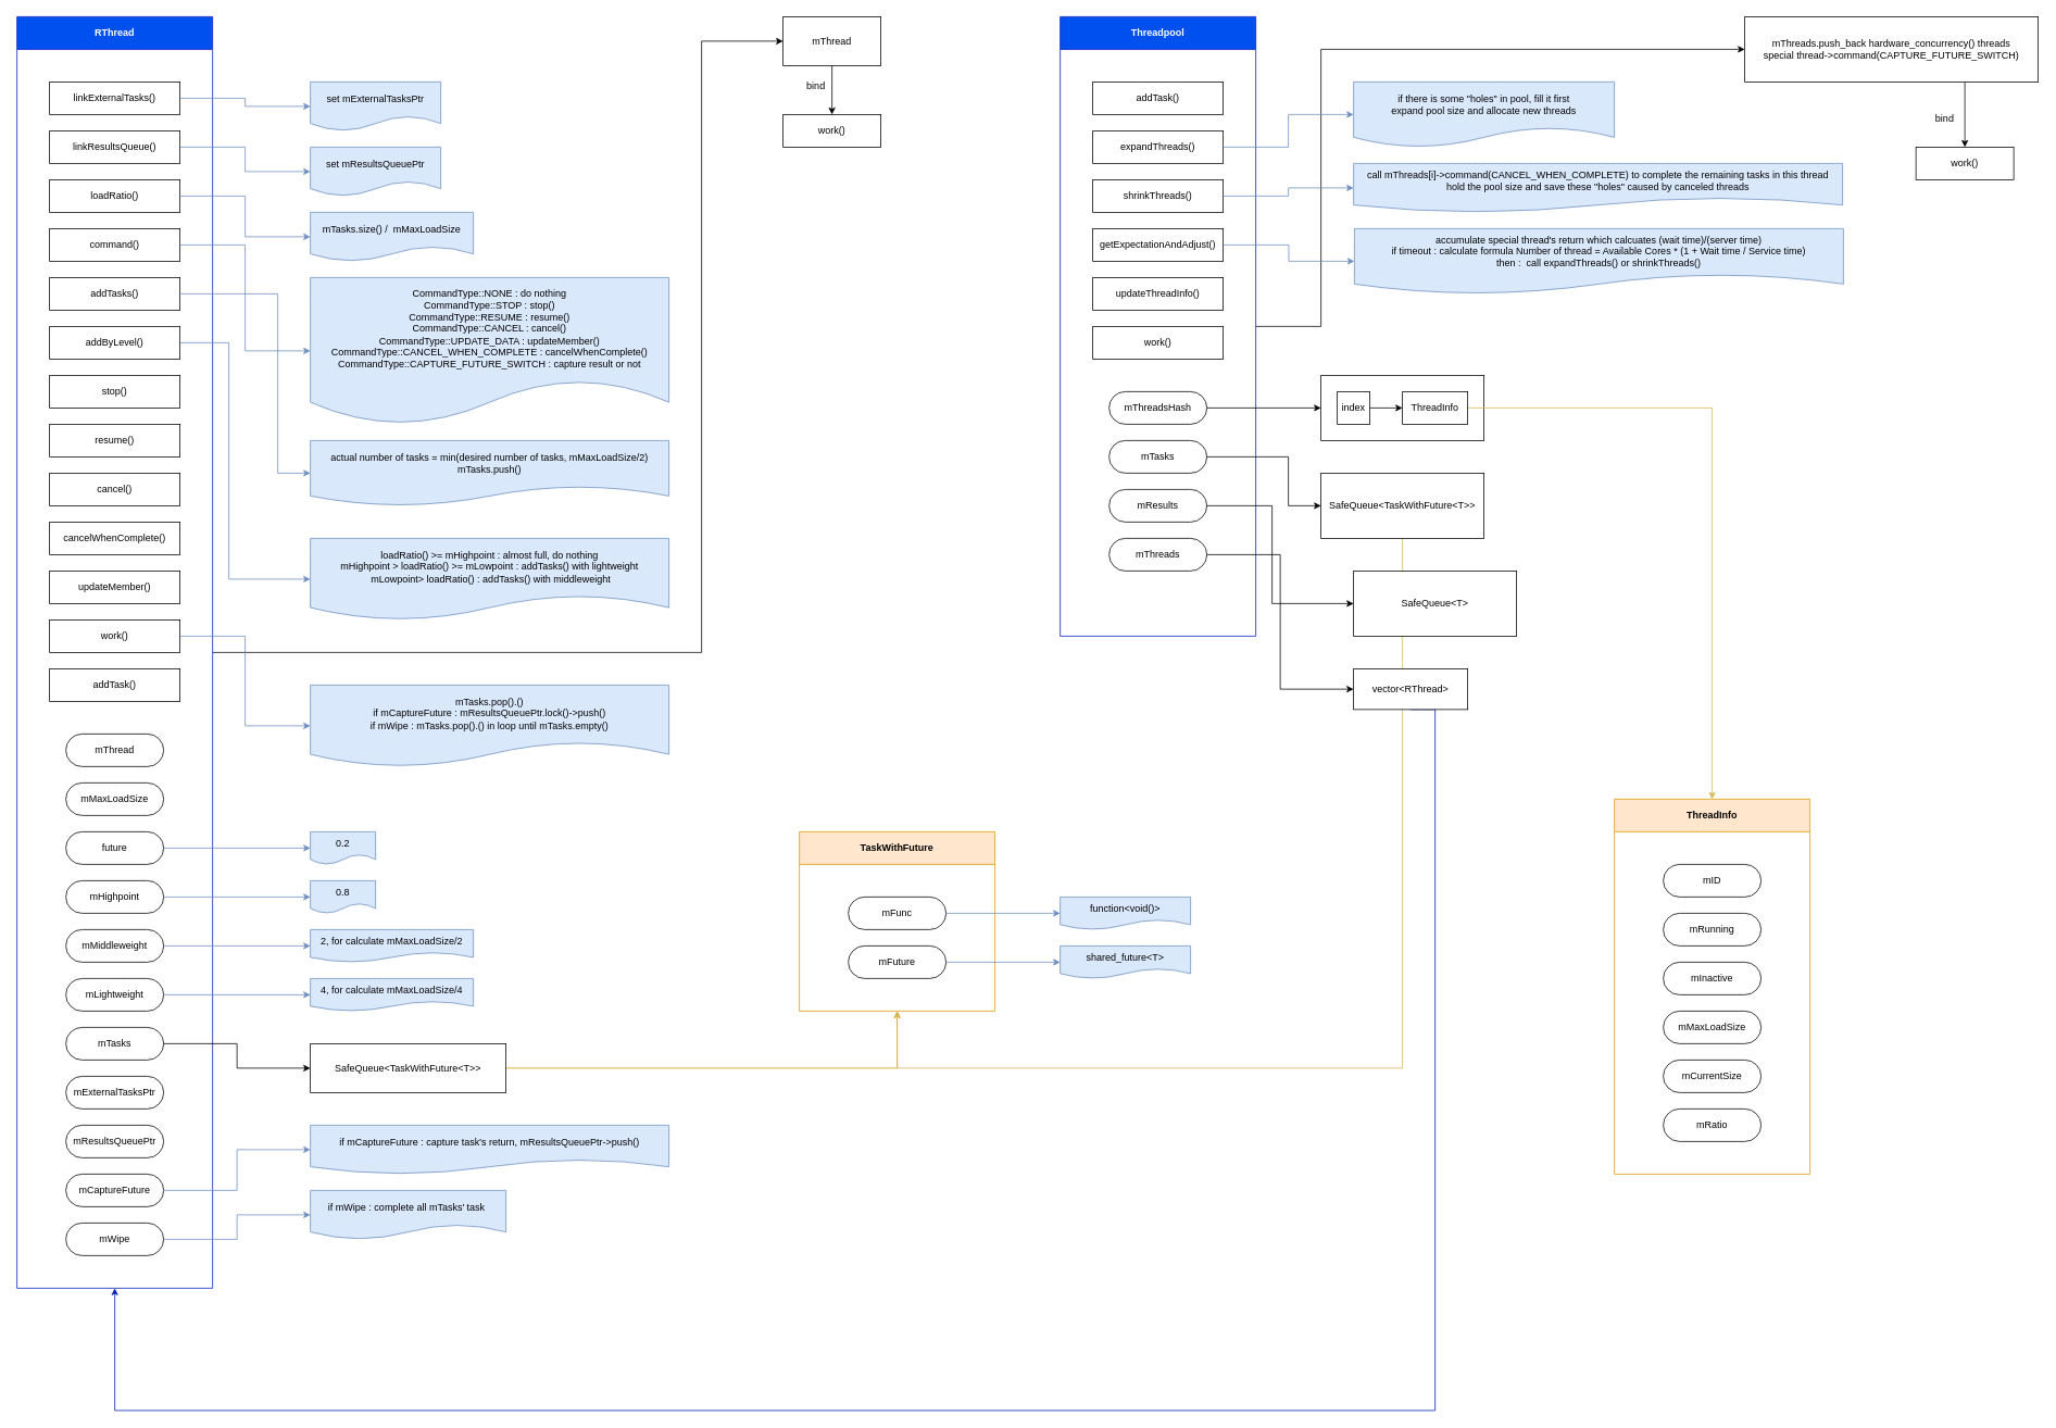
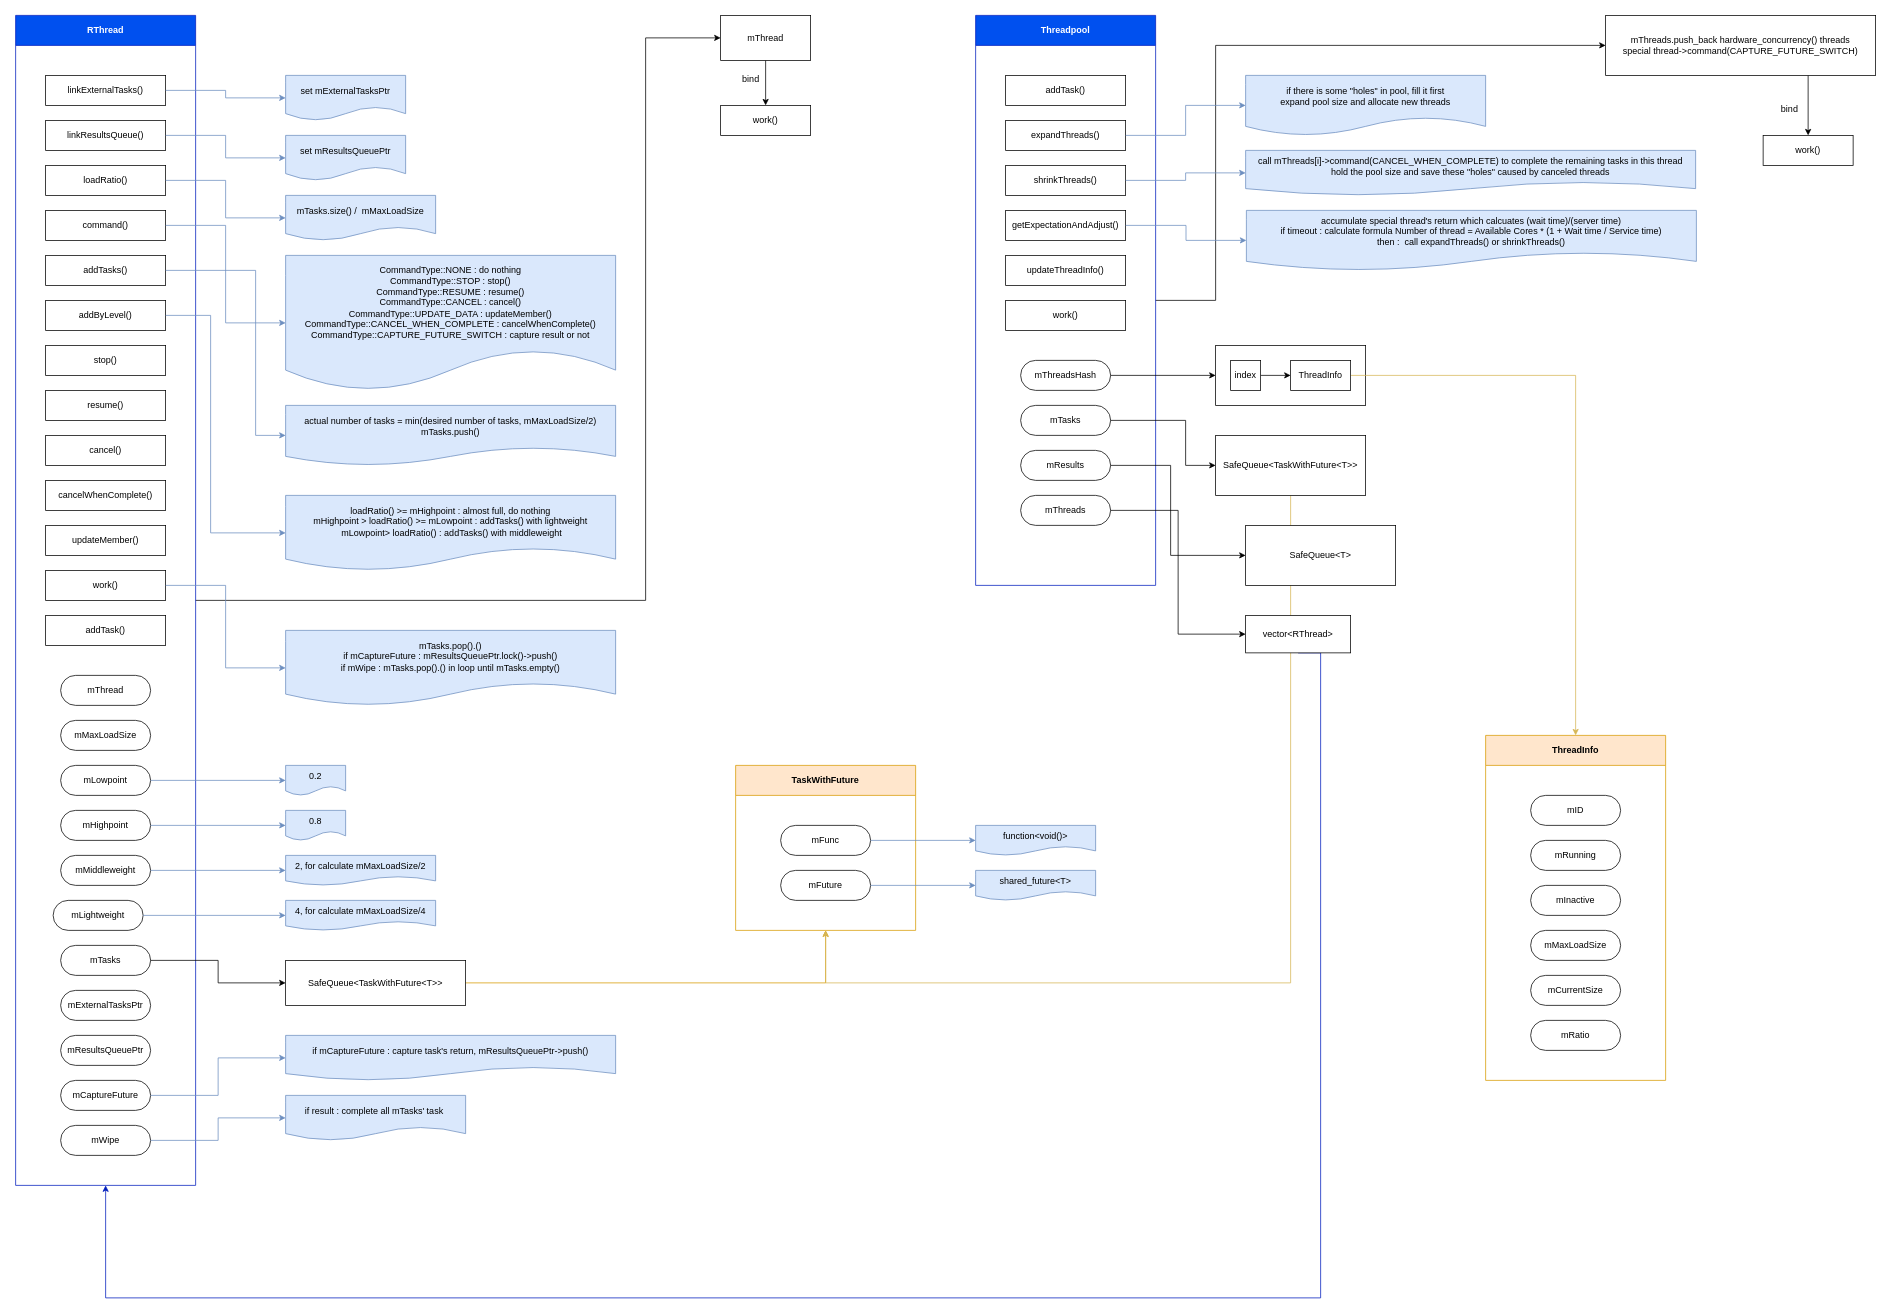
- <mxCell id="12" value="future" style="rounded=1;whiteSpace=wrap;html=1;arcSize=50;" parent="3" vertex="1"><mxGeometry x="60" y="1000" width="120" height="40" as="geometry" /></mxCell>
+ <mxCell id="12" value="mLowpoint" style="rounded=1;whiteSpace=wrap;html=1;arcSize=50;" parent="3" vertex="1"><mxGeometry x="60" y="1000" width="120" height="40" as="geometry" /></mxCell>
- <mxCell id="15" value="mLightweight" style="rounded=1;whiteSpace=wrap;html=1;arcSize=50;" parent="3" vertex="1"><mxGeometry x="60" y="1180" width="120" height="40" as="geometry" /></mxCell>
+ <mxCell id="15" value="mLightweight" style="rounded=1;whiteSpace=wrap;html=1;arcSize=50;" parent="3" vertex="1"><mxGeometry x="50" y="1180" width="120" height="40" as="geometry" /></mxCell>
- <mxCell id="55" value="if mWipe : complete all mTasks' task&amp;nbsp;" style="shape=document;whiteSpace=wrap;html=1;boundedLbl=1;fillColor=#dae8fc;strokeColor=#6c8ebf;" parent="1" vertex="1"><mxGeometry x="380" y="1460" width="240" height="60" as="geometry" /></mxCell>
+ <mxCell id="55" value="if result : complete all mTasks' task&amp;nbsp;" style="shape=document;whiteSpace=wrap;html=1;boundedLbl=1;fillColor=#dae8fc;strokeColor=#6c8ebf;" parent="1" vertex="1"><mxGeometry x="380" y="1460" width="240" height="60" as="geometry" /></mxCell>
